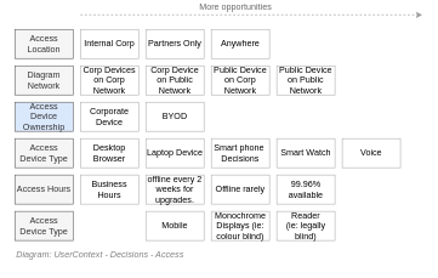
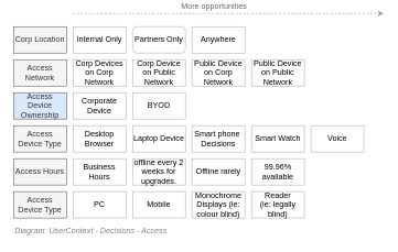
- <mxCell id="5" value="Access Location" style="rounded=0;whiteSpace=wrap;html=1;shadow=0;glass=0;comic=0;strokeColor=#666666;fillColor=#f5f5f5;fontSize=12;align=center;fontColor=#333333;" vertex="1" parent="1"><mxGeometry x="20" y="40" width="80" height="40" as="geometry" /></mxCell>
+ <mxCell id="5" value="Corp Location" style="rounded=0;whiteSpace=wrap;html=1;shadow=0;glass=0;comic=0;strokeColor=#666666;fillColor=#f5f5f5;fontSize=12;align=center;fontColor=#333333;" vertex="1" parent="1"><mxGeometry x="20" y="40" width="80" height="40" as="geometry" /></mxCell>
- <mxCell id="2" value="Internal Corp" style="rounded=0;whiteSpace=wrap;html=1;shadow=0;glass=0;comic=0;strokeColor=#B3B3B3;fillColor=none;fontSize=12;align=center;" vertex="1" parent="1"><mxGeometry x="110" y="40" width="80" height="40" as="geometry" /></mxCell>
+ <mxCell id="2" value="Internal Only" style="rounded=0;whiteSpace=wrap;html=1;shadow=0;glass=0;comic=0;strokeColor=#B3B3B3;fillColor=none;fontSize=12;align=center;" vertex="1" parent="1"><mxGeometry x="110" y="40" width="80" height="40" as="geometry" /></mxCell>
- <mxCell id="3" value="Partners Only" style="rounded=0;whiteSpace=wrap;html=1;shadow=0;glass=0;comic=0;strokeColor=#B3B3B3;fillColor=none;fontSize=12;align=center;" vertex="1" parent="1"><mxGeometry x="200" y="40" width="80" height="40" as="geometry" /></mxCell>
+ <mxCell id="3" value="Partners Only" style="whiteSpace=wrap;html=1;shadow=0;glass=0;comic=0;strokeColor=#B3B3B3;fillColor=none;fontSize=12;align=center;rounded=1;" vertex="1" parent="1"><mxGeometry x="200" y="40" width="80" height="40" as="geometry" /></mxCell>
- <mxCell id="9" value="Diagram Network" style="rounded=0;whiteSpace=wrap;html=1;shadow=0;glass=0;comic=0;strokeColor=#666666;fillColor=#f5f5f5;fontSize=12;align=center;fontColor=#333333;" vertex="1" parent="1"><mxGeometry x="20" y="90" width="80" height="40" as="geometry" /></mxCell>
+ <mxCell id="9" value="Access Network" style="rounded=0;whiteSpace=wrap;html=1;shadow=0;glass=0;comic=0;strokeColor=#666666;fillColor=#f5f5f5;fontSize=12;align=center;fontColor=#333333;" vertex="1" parent="1"><mxGeometry x="20" y="90" width="80" height="40" as="geometry" /></mxCell>
+ <mxCell id="27" value="PC" style="rounded=0;whiteSpace=wrap;html=1;shadow=0;glass=0;comic=0;strokeColor=#B3B3B3;fillColor=none;fontSize=12;align=center;" vertex="1" parent="1"><mxGeometry x="110" y="290" width="80" height="40" as="geometry" /></mxCell>
